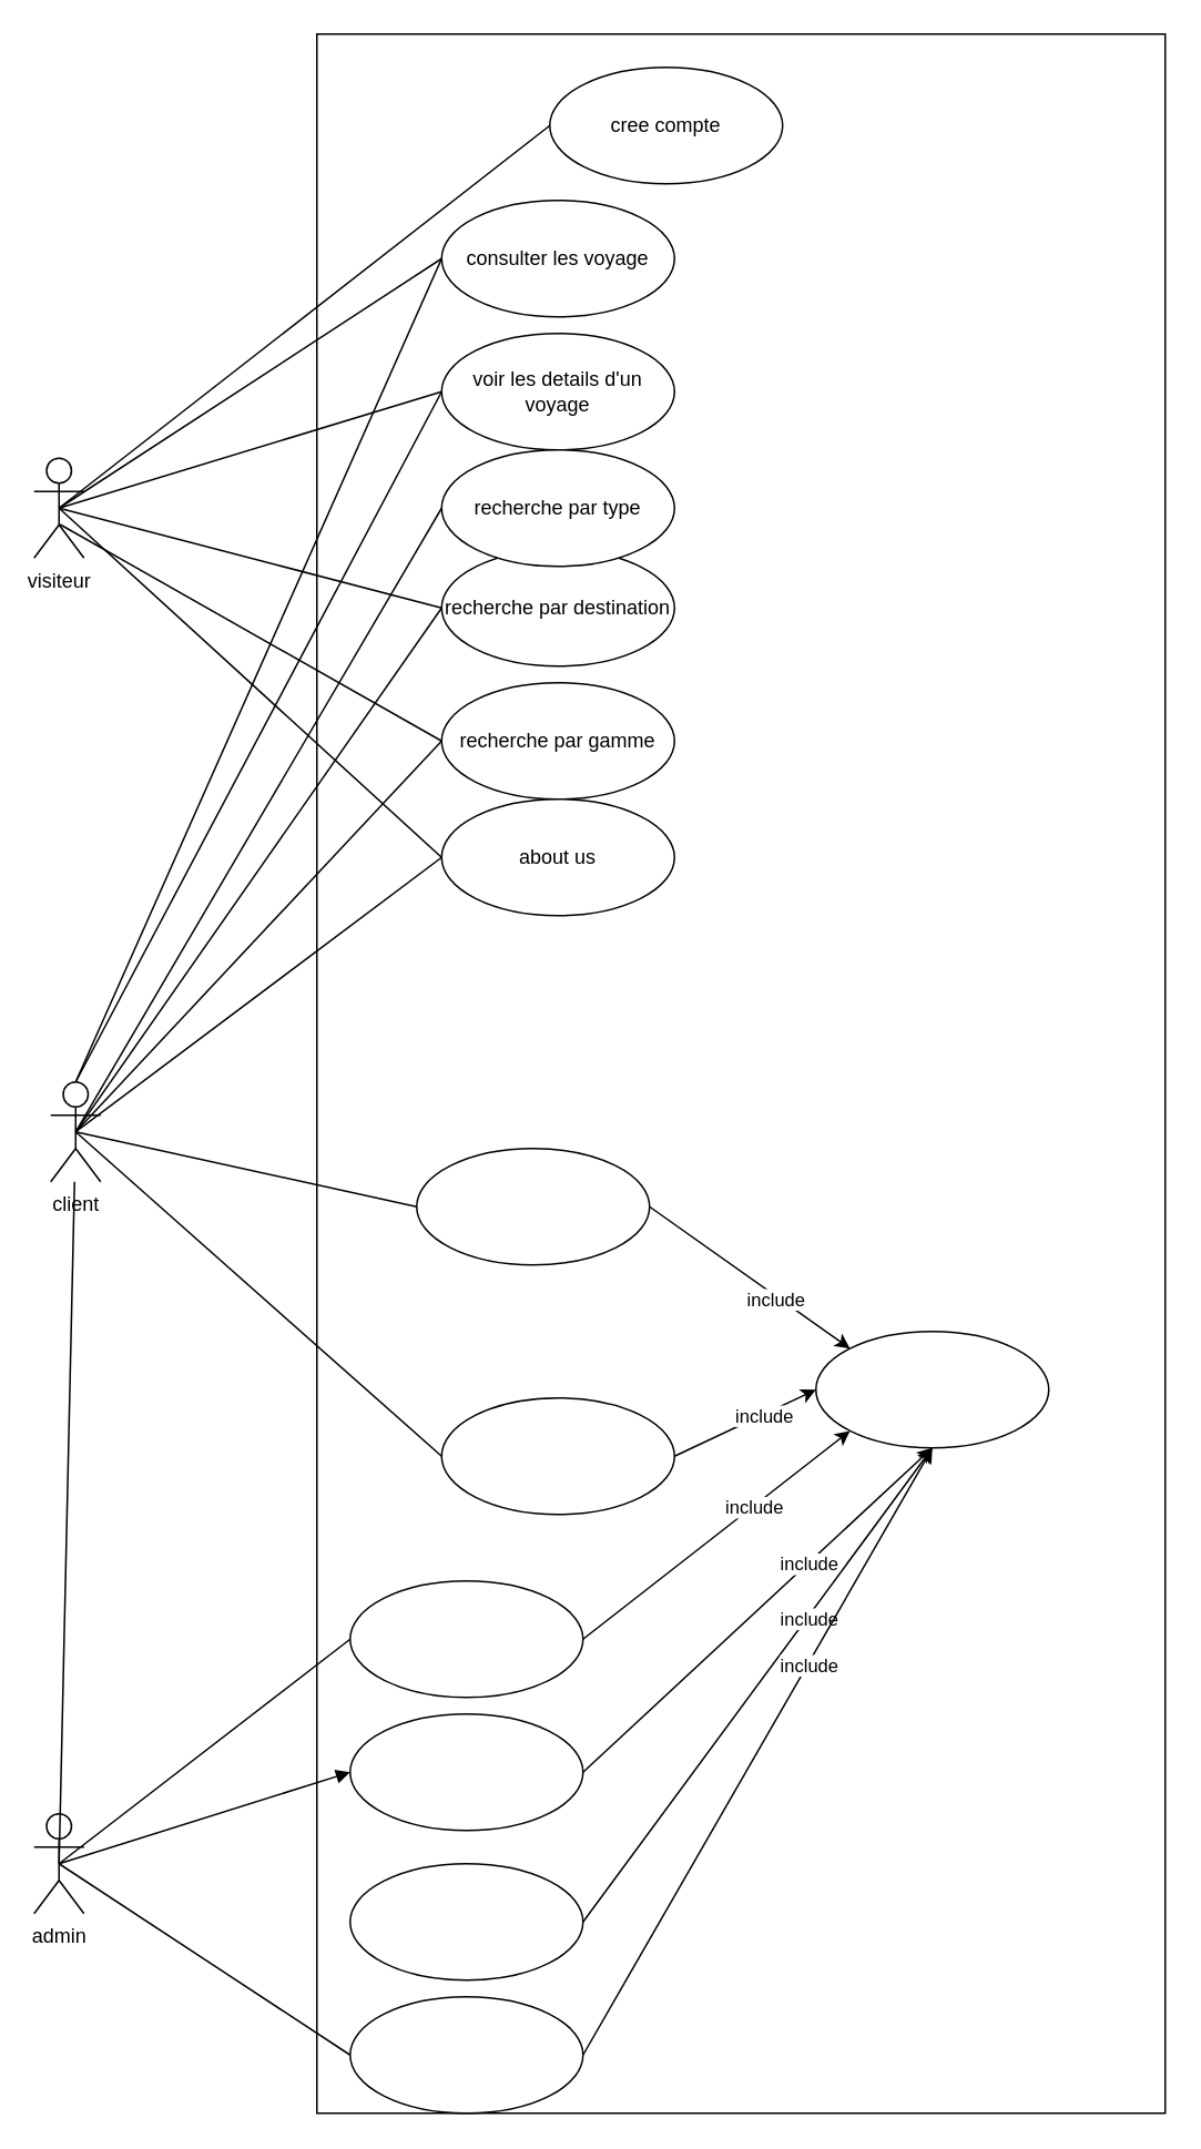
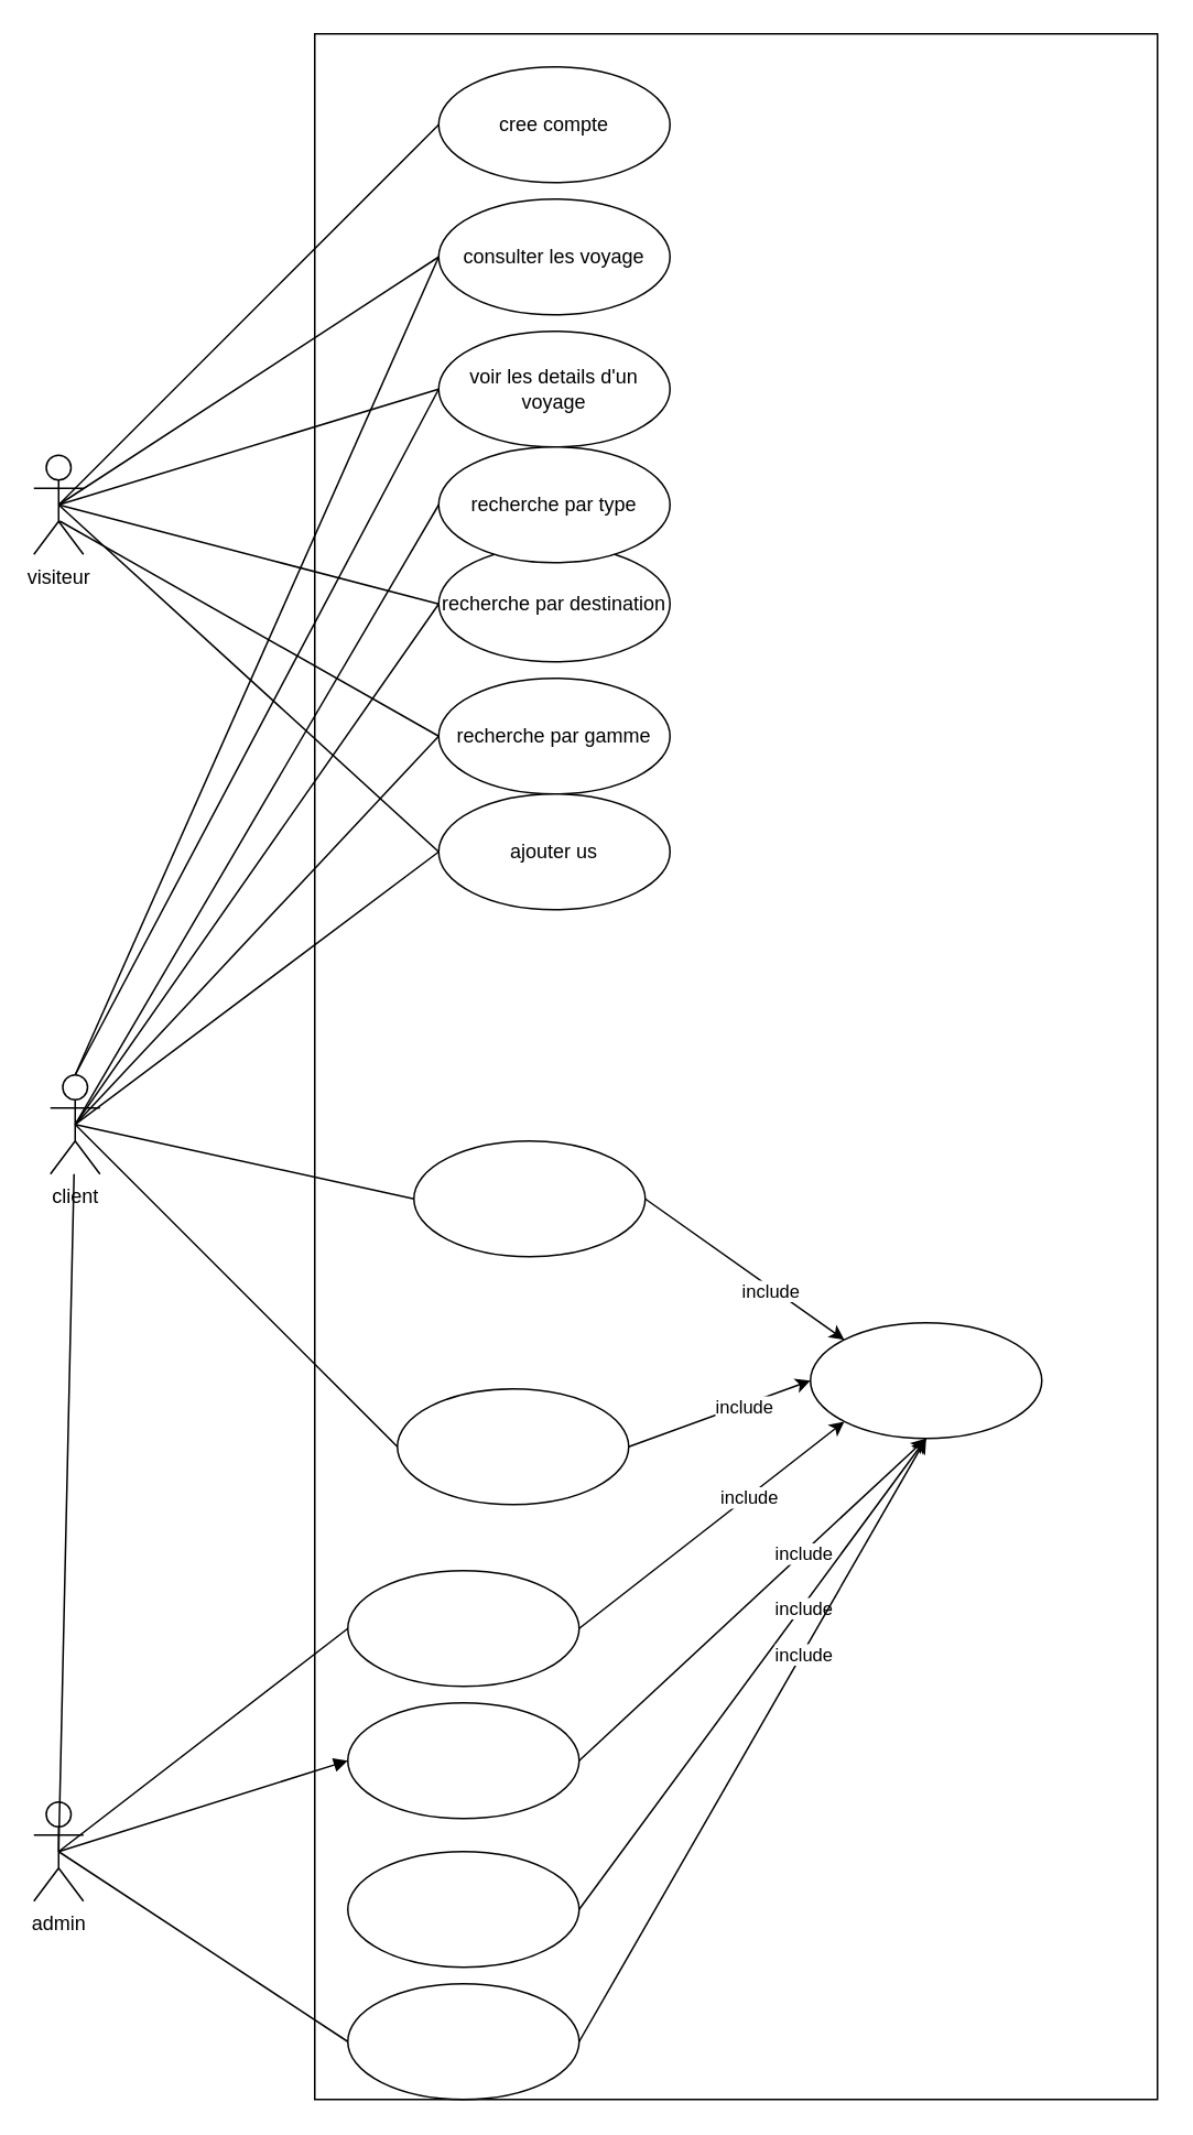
- <mxCell id="12" value="cree compte" style="ellipse;whiteSpace=wrap;html=1;" parent="1" vertex="1"><mxGeometry x="330" y="40" width="140" height="70" as="geometry" /></mxCell>
+ <mxCell id="12" value="cree compte" style="ellipse;whiteSpace=wrap;html=1;" parent="1" vertex="1"><mxGeometry x="265" y="40" width="140" height="70" as="geometry" /></mxCell>
- <mxCell id="9" value="about us" style="ellipse;whiteSpace=wrap;html=1;" parent="1" vertex="1"><mxGeometry x="265" y="480" width="140" height="70" as="geometry" /></mxCell>
+ <mxCell id="9" value="ajouter us" style="ellipse;whiteSpace=wrap;html=1;" parent="1" vertex="1"><mxGeometry x="265" y="480" width="140" height="70" as="geometry" /></mxCell>
- <mxCell id="46" value="&lt;span data-lucid-content=&quot;{&amp;quot;t&amp;quot;:&amp;quot;Réserver Voyage&amp;quot;,&amp;quot;m&amp;quot;:[{&amp;quot;s&amp;quot;:0,&amp;quot;n&amp;quot;:&amp;quot;a&amp;quot;,&amp;quot;v&amp;quot;:&amp;quot;left&amp;quot;},{&amp;quot;s&amp;quot;:0,&amp;quot;n&amp;quot;:&amp;quot;c&amp;quot;,&amp;quot;v&amp;quot;:&amp;quot;#ffffffff&amp;quot;,&amp;quot;e&amp;quot;:15},{&amp;quot;s&amp;quot;:0,&amp;quot;n&amp;quot;:&amp;quot;s&amp;quot;,&amp;quot;v&amp;quot;:18.667,&amp;quot;e&amp;quot;:15},{&amp;quot;s&amp;quot;:0,&amp;quot;n&amp;quot;:&amp;quot;fc&amp;quot;,&amp;quot;v&amp;quot;:&amp;quot;Regular&amp;quot;,&amp;quot;e&amp;quot;:15},{&amp;quot;s&amp;quot;:0,&amp;quot;n&amp;quot;:&amp;quot;f&amp;quot;,&amp;quot;v&amp;quot;:&amp;quot;Cousine&amp;quot;,&amp;quot;e&amp;quot;:15},{&amp;quot;s&amp;quot;:0,&amp;quot;n&amp;quot;:&amp;quot;fid&amp;quot;,&amp;quot;v&amp;quot;:398,&amp;quot;e&amp;quot;:15}]}&quot; data-lucid-type=&quot;application/vnd.lucid.text&quot;&gt;&lt;span style=&quot;color:#ffffff;font-size:14px;&quot;&gt;ajouter blog&lt;/span&gt;&lt;/span&gt;" style="ellipse;whiteSpace=wrap;html=1;" parent="1" vertex="1"><mxGeometry x="265" y="840" width="140" height="70" as="geometry" /></mxCell>
+ <mxCell id="46" value="&lt;span data-lucid-content=&quot;{&amp;quot;t&amp;quot;:&amp;quot;Réserver Voyage&amp;quot;,&amp;quot;m&amp;quot;:[{&amp;quot;s&amp;quot;:0,&amp;quot;n&amp;quot;:&amp;quot;a&amp;quot;,&amp;quot;v&amp;quot;:&amp;quot;left&amp;quot;},{&amp;quot;s&amp;quot;:0,&amp;quot;n&amp;quot;:&amp;quot;c&amp;quot;,&amp;quot;v&amp;quot;:&amp;quot;#ffffffff&amp;quot;,&amp;quot;e&amp;quot;:15},{&amp;quot;s&amp;quot;:0,&amp;quot;n&amp;quot;:&amp;quot;s&amp;quot;,&amp;quot;v&amp;quot;:18.667,&amp;quot;e&amp;quot;:15},{&amp;quot;s&amp;quot;:0,&amp;quot;n&amp;quot;:&amp;quot;fc&amp;quot;,&amp;quot;v&amp;quot;:&amp;quot;Regular&amp;quot;,&amp;quot;e&amp;quot;:15},{&amp;quot;s&amp;quot;:0,&amp;quot;n&amp;quot;:&amp;quot;f&amp;quot;,&amp;quot;v&amp;quot;:&amp;quot;Cousine&amp;quot;,&amp;quot;e&amp;quot;:15},{&amp;quot;s&amp;quot;:0,&amp;quot;n&amp;quot;:&amp;quot;fid&amp;quot;,&amp;quot;v&amp;quot;:398,&amp;quot;e&amp;quot;:15}]}&quot; data-lucid-type=&quot;application/vnd.lucid.text&quot;&gt;&lt;span style=&quot;color:#ffffff;font-size:14px;&quot;&gt;ajouter blog&lt;/span&gt;&lt;/span&gt;" style="ellipse;whiteSpace=wrap;html=1;" parent="1" vertex="1"><mxGeometry x="240" y="840" width="140" height="70" as="geometry" /></mxCell>
